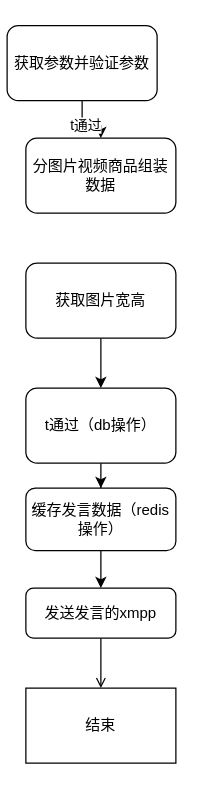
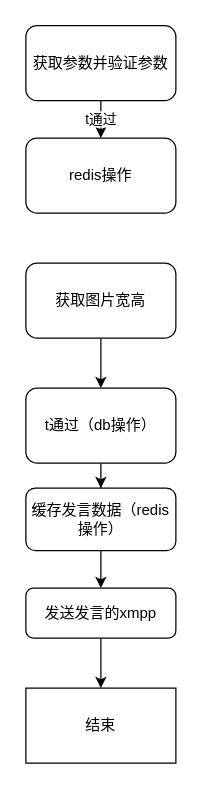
- <mxCell id="3" value="获取参数并验证参数" style="rounded=1;whiteSpace=wrap;html=1;" vertex="1" parent="1"><mxGeometry x="5" y="20" width="120" height="60" as="geometry" /></mxCell>
+ <mxCell id="3" value="获取参数并验证参数" style="rounded=1;whiteSpace=wrap;html=1;" vertex="1" parent="1"><mxGeometry x="20" y="20" width="120" height="60" as="geometry" /></mxCell>
- <mxCell id="8" value="分图片视频商品组装数据" style="rounded=1;whiteSpace=wrap;html=1;" vertex="1" parent="1"><mxGeometry x="20" y="110" width="120" height="60" as="geometry" /></mxCell>
+ <mxCell id="8" value="redis操作" style="rounded=1;whiteSpace=wrap;html=1;" vertex="1" parent="1"><mxGeometry x="20" y="110" width="120" height="60" as="geometry" /></mxCell>
- <mxCell id="11" style="edgeStyle=orthogonalEdgeStyle;rounded=0;orthogonalLoop=1;jettySize=auto;html=1;entryX=0.5;entryY=0;entryDx=0;entryDy=0;endArrow=open;" edge="1" parent="1" source="12" target="13"><mxGeometry relative="1" as="geometry" /></mxCell>
+ <mxCell id="11" style="edgeStyle=orthogonalEdgeStyle;rounded=0;orthogonalLoop=1;jettySize=auto;html=1;entryX=0.5;entryY=0;entryDx=0;entryDy=0;" edge="1" parent="1" source="12" target="13"><mxGeometry relative="1" as="geometry" /></mxCell>
